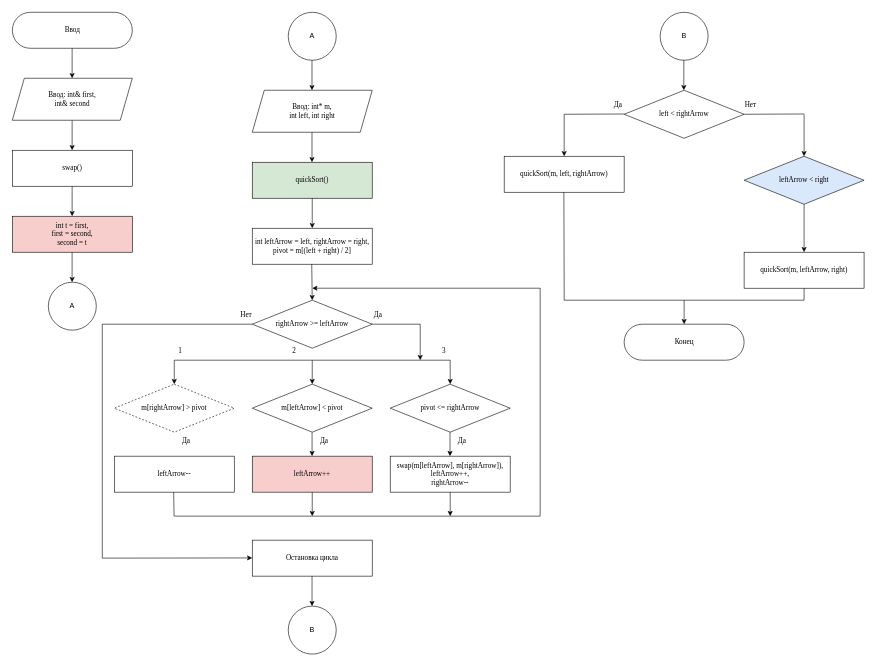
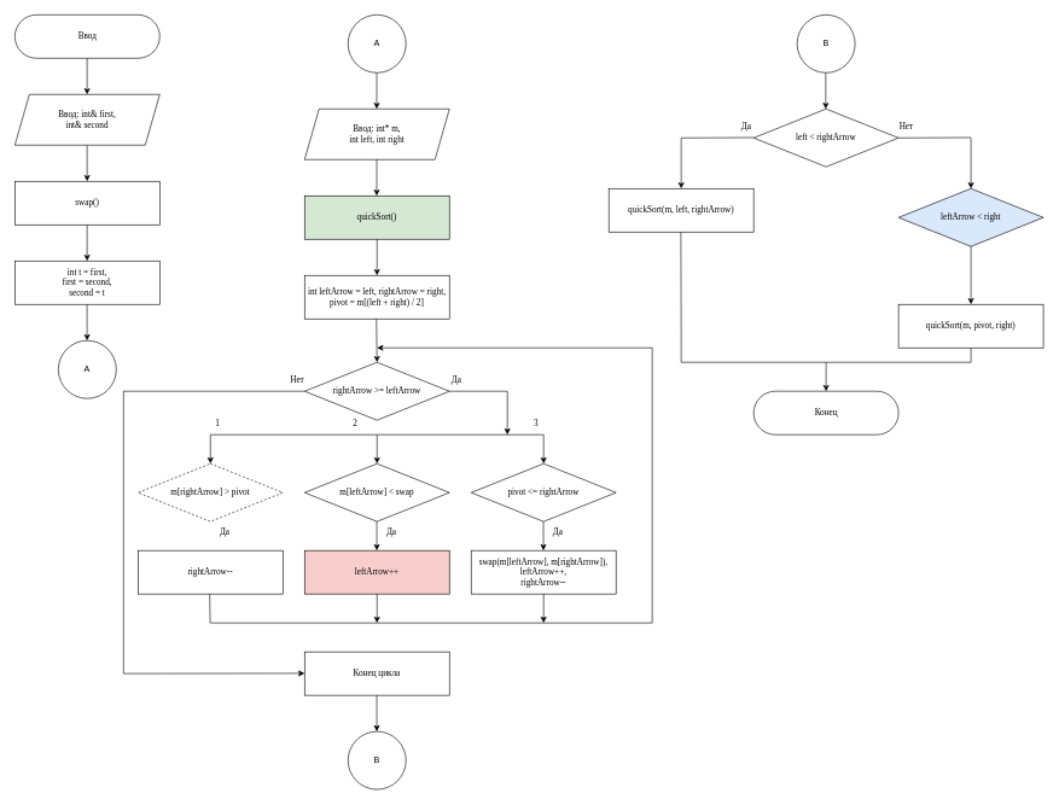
- <mxCell id="8" value="&lt;div&gt;&lt;font face=&quot;Times New Roman&quot;&gt;int t = first,&lt;/font&gt;&lt;/div&gt;&lt;div&gt;&lt;font face=&quot;Times New Roman&quot;&gt;&lt;span style=&quot;&quot;&gt;&#09;&#09;&lt;/span&gt;first = second,&lt;/font&gt;&lt;/div&gt;&lt;div&gt;&lt;font face=&quot;Times New Roman&quot;&gt;&lt;span style=&quot;&quot;&gt;&#09;&#09;&lt;/span&gt;second = t&lt;/font&gt;&lt;/div&gt;" style="rounded=0;whiteSpace=wrap;html=1;fillColor=#f8cecc;" parent="1" vertex="1"><mxGeometry x="20" y="360" width="200" height="60" as="geometry" /></mxCell>
+ <mxCell id="8" value="&lt;div&gt;&lt;font face=&quot;Times New Roman&quot;&gt;int t = first,&lt;/font&gt;&lt;/div&gt;&lt;div&gt;&lt;font face=&quot;Times New Roman&quot;&gt;&lt;span style=&quot;&quot;&gt;&#09;&#09;&lt;/span&gt;first = second,&lt;/font&gt;&lt;/div&gt;&lt;div&gt;&lt;font face=&quot;Times New Roman&quot;&gt;&lt;span style=&quot;&quot;&gt;&#09;&#09;&lt;/span&gt;second = t&lt;/font&gt;&lt;/div&gt;" style="rounded=0;whiteSpace=wrap;html=1;" parent="1" vertex="1"><mxGeometry x="20" y="360" width="200" height="60" as="geometry" /></mxCell>
- <mxCell id="59" value="&lt;font face=&quot;Times New Roman&quot;&gt;quickSort(m, leftArrow, right)&lt;/font&gt;" style="rounded=0;whiteSpace=wrap;html=1;" parent="1" vertex="1"><mxGeometry x="1240" y="420" width="200" height="60" as="geometry" /></mxCell>
+ <mxCell id="59" value="&lt;font face=&quot;Times New Roman&quot;&gt;quickSort(m, pivot, right)&lt;/font&gt;" style="rounded=0;whiteSpace=wrap;html=1;" parent="1" vertex="1"><mxGeometry x="1240" y="420" width="200" height="60" as="geometry" /></mxCell>
- <mxCell id="28" value="m[leftArrow] &amp;lt; pivot" style="rhombus;whiteSpace=wrap;html=1;fontFamily=Times New Roman;" parent="1" vertex="1"><mxGeometry x="420" y="640" width="200" height="80" as="geometry" /></mxCell>
+ <mxCell id="28" value="m[leftArrow] &amp;lt; swap" style="rhombus;whiteSpace=wrap;html=1;fontFamily=Times New Roman;" parent="1" vertex="1"><mxGeometry x="420" y="640" width="200" height="80" as="geometry" /></mxCell>
- <mxCell id="23" value="&lt;font face=&quot;Times New Roman&quot;&gt;leftArrow--&lt;/font&gt;" style="rounded=0;whiteSpace=wrap;html=1;" parent="1" vertex="1"><mxGeometry x="190" y="760" width="200" height="60" as="geometry" /></mxCell>
+ <mxCell id="23" value="&lt;font face=&quot;Times New Roman&quot;&gt;rightArrow--&lt;/font&gt;" style="rounded=0;whiteSpace=wrap;html=1;" parent="1" vertex="1"><mxGeometry x="190" y="760" width="200" height="60" as="geometry" /></mxCell>
- <mxCell id="43" value="&lt;font face=&quot;Times New Roman&quot;&gt;Остановка цикла&lt;/font&gt;" style="rounded=0;whiteSpace=wrap;html=1;" parent="1" vertex="1"><mxGeometry x="420" y="900" width="200" height="60" as="geometry" /></mxCell>
+ <mxCell id="43" value="&lt;font face=&quot;Times New Roman&quot;&gt;Конец цикла&lt;/font&gt;" style="rounded=0;whiteSpace=wrap;html=1;" parent="1" vertex="1"><mxGeometry x="420" y="900" width="200" height="60" as="geometry" /></mxCell>
